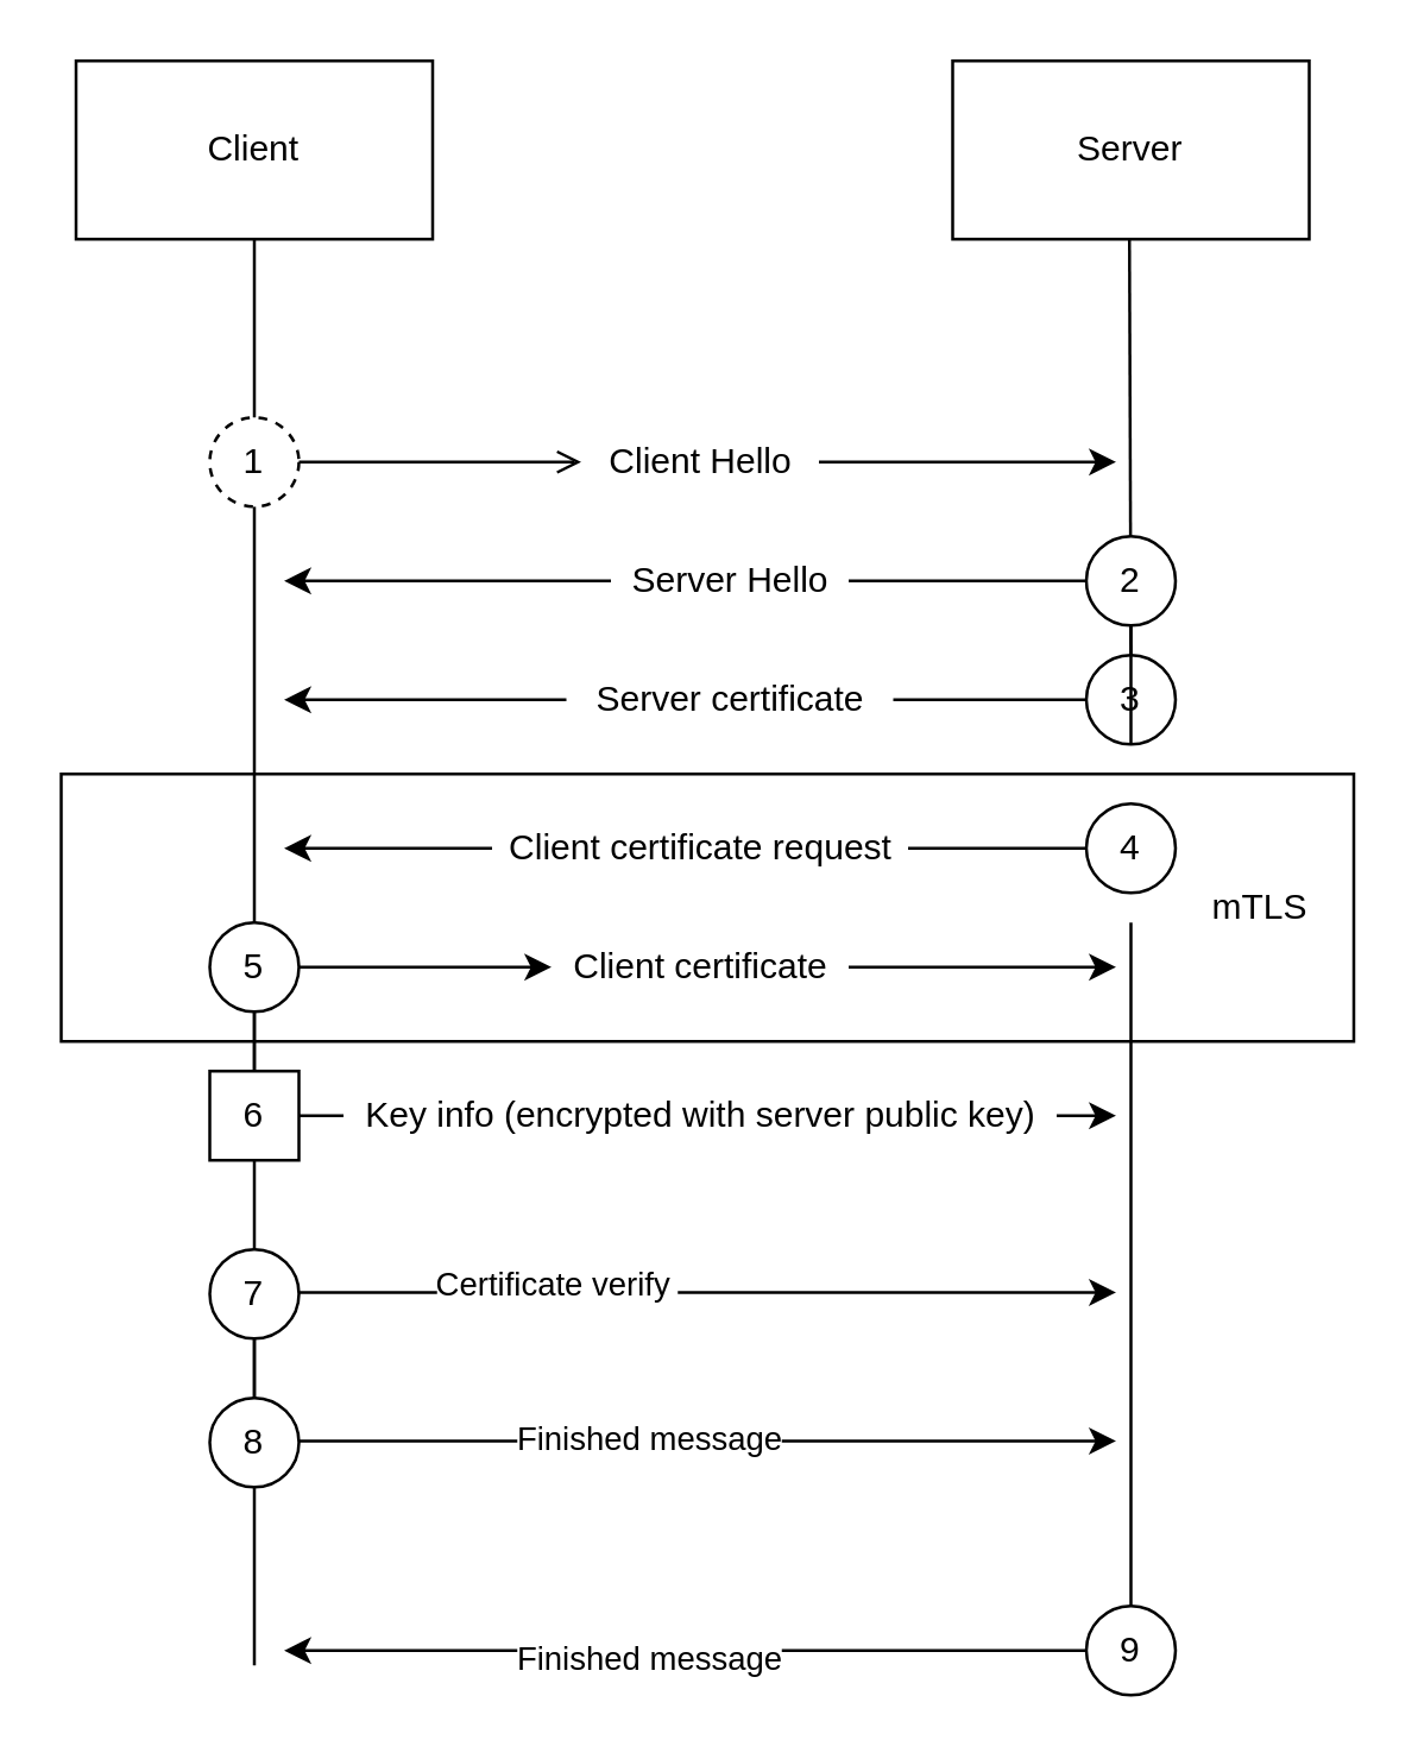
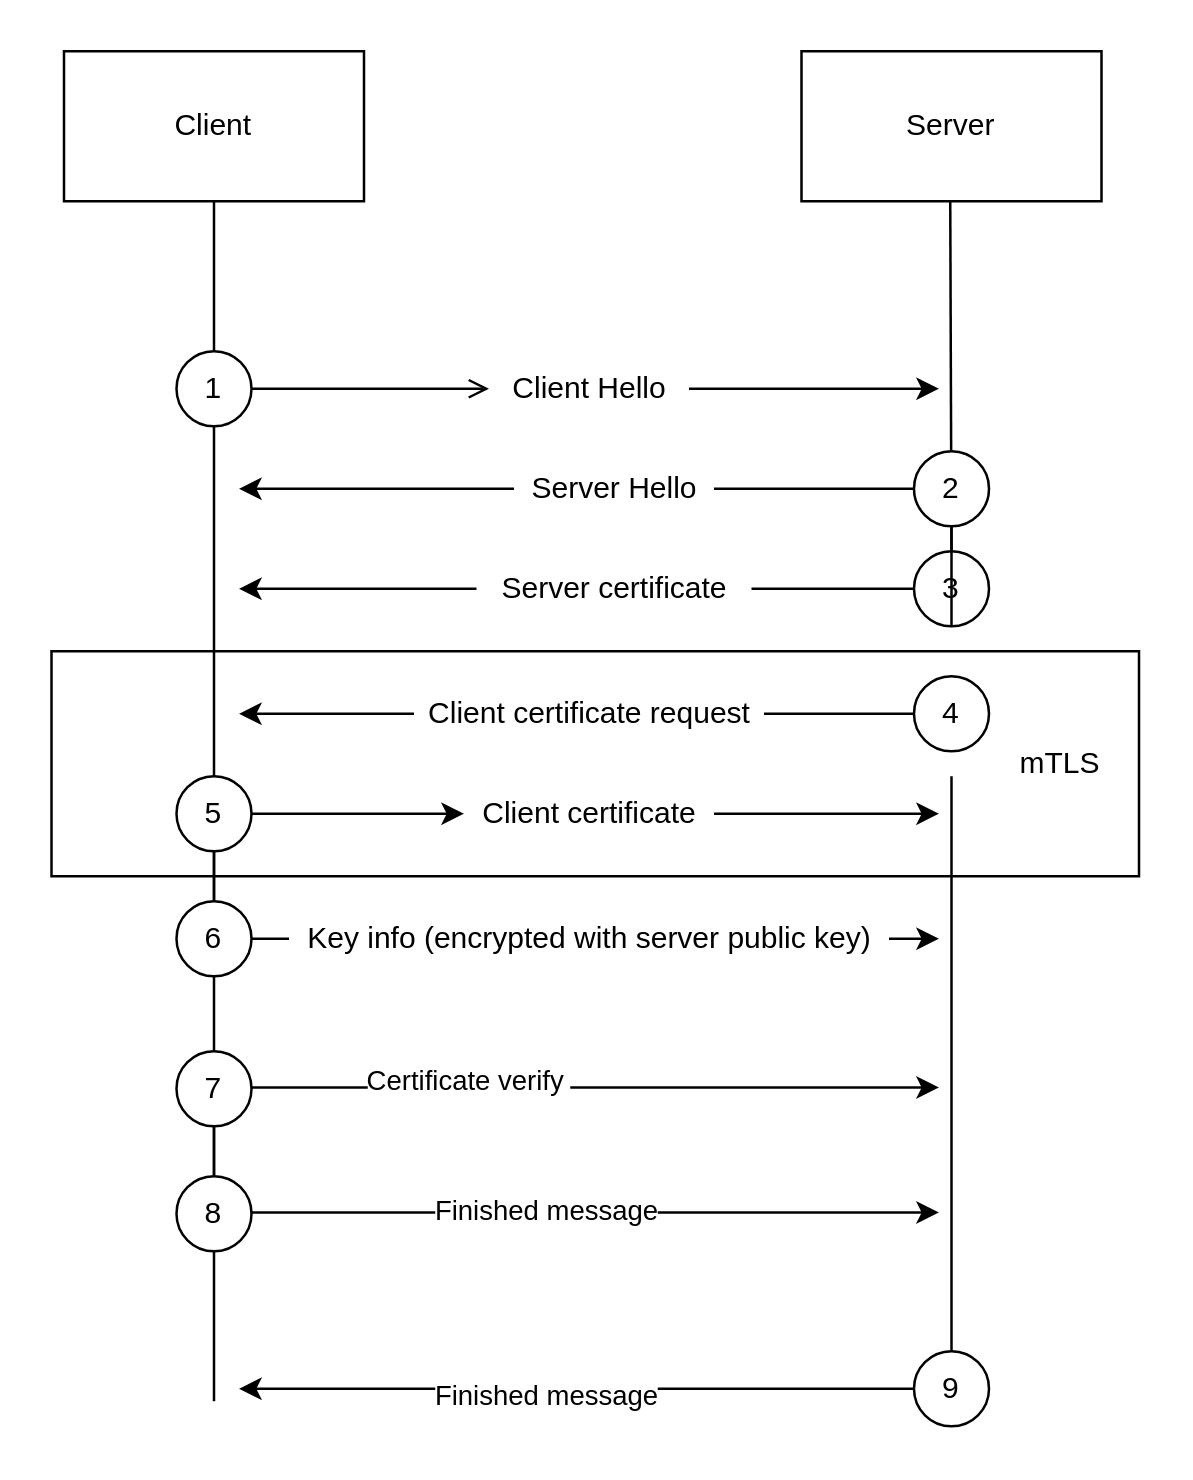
- <mxCell id="7" value="1" style="ellipse;whiteSpace=wrap;html=1;dashed=1;" vertex="1" parent="1"><mxGeometry x="70" y="140" width="30" height="30" as="geometry" /></mxCell>
+ <mxCell id="7" value="1" style="ellipse;whiteSpace=wrap;html=1;" vertex="1" parent="1"><mxGeometry x="70" y="140" width="30" height="30" as="geometry" /></mxCell>
- <mxCell id="18" value="6" style="whiteSpace=wrap;html=1;rounded=0;" vertex="1" parent="1"><mxGeometry x="70" y="360" width="30" height="30" as="geometry" /></mxCell>
+ <mxCell id="18" value="6" style="ellipse;whiteSpace=wrap;html=1;" vertex="1" parent="1"><mxGeometry x="70" y="360" width="30" height="30" as="geometry" /></mxCell>
